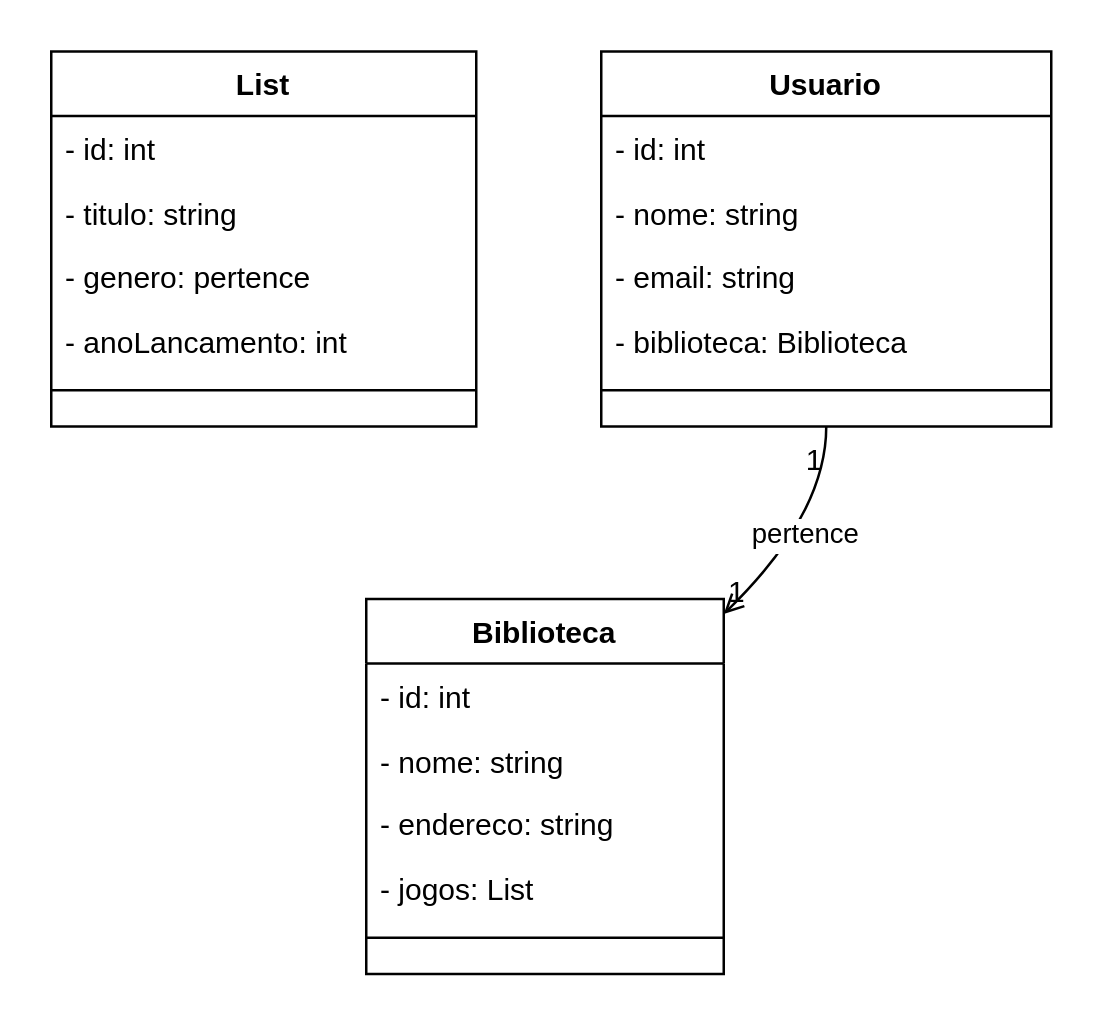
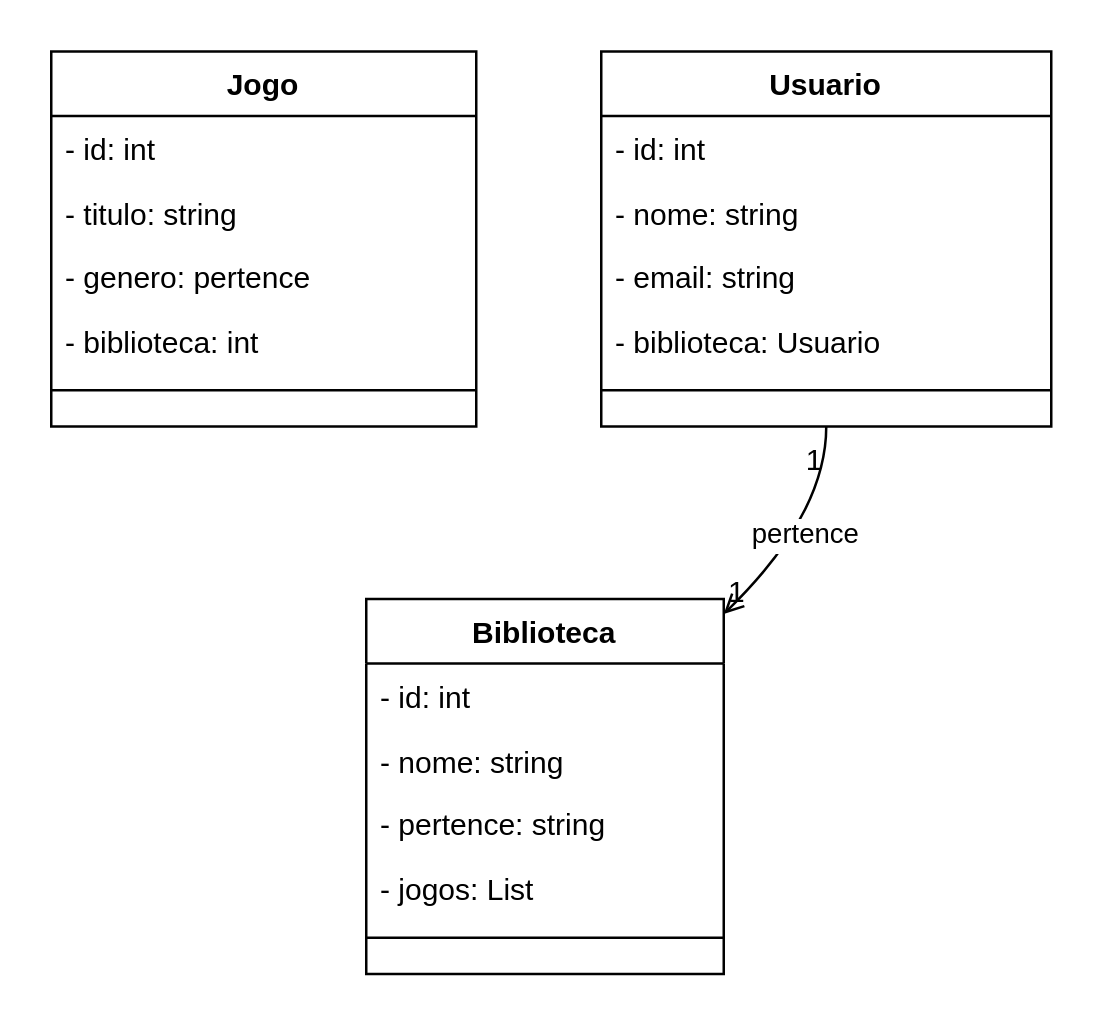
- <mxCell id="2" value="List" style="swimlane;fontStyle=1;align=center;verticalAlign=top;childLayout=stackLayout;horizontal=1;startSize=25.818;horizontalStack=0;resizeParent=1;resizeParentMax=0;resizeLast=0;collapsible=0;marginBottom=0;" vertex="1" parent="1"><mxGeometry x="20" y="20" width="170" height="150" as="geometry" /></mxCell>
+ <mxCell id="2" value="Jogo" style="swimlane;fontStyle=1;align=center;verticalAlign=top;childLayout=stackLayout;horizontal=1;startSize=25.818;horizontalStack=0;resizeParent=1;resizeParentMax=0;resizeLast=0;collapsible=0;marginBottom=0;" vertex="1" parent="1"><mxGeometry x="20" y="20" width="170" height="150" as="geometry" /></mxCell>
- <mxCell id="6" value="- anoLancamento: int" style="text;strokeColor=none;fillColor=none;align=left;verticalAlign=top;spacingLeft=4;spacingRight=4;overflow=hidden;rotatable=0;points=[[0,0.5],[1,0.5]];portConstraint=eastwest;" vertex="1" parent="2"><mxGeometry y="103" width="170" height="26" as="geometry" /></mxCell>
+ <mxCell id="6" value="- biblioteca: int" style="text;strokeColor=none;fillColor=none;align=left;verticalAlign=top;spacingLeft=4;spacingRight=4;overflow=hidden;rotatable=0;points=[[0,0.5],[1,0.5]];portConstraint=eastwest;" vertex="1" parent="2"><mxGeometry y="103" width="170" height="26" as="geometry" /></mxCell>
- <mxCell id="18" value="- biblioteca: Biblioteca" style="text;strokeColor=none;fillColor=none;align=left;verticalAlign=top;spacingLeft=4;spacingRight=4;overflow=hidden;rotatable=0;points=[[0,0.5],[1,0.5]];portConstraint=eastwest;" vertex="1" parent="14"><mxGeometry y="103" width="180" height="26" as="geometry" /></mxCell>
+ <mxCell id="18" value="- biblioteca: Usuario" style="text;strokeColor=none;fillColor=none;align=left;verticalAlign=top;spacingLeft=4;spacingRight=4;overflow=hidden;rotatable=0;points=[[0,0.5],[1,0.5]];portConstraint=eastwest;" vertex="1" parent="14"><mxGeometry y="103" width="180" height="26" as="geometry" /></mxCell>
- <mxCell id="11" value="- endereco: string" style="text;strokeColor=none;fillColor=none;align=left;verticalAlign=top;spacingLeft=4;spacingRight=4;overflow=hidden;rotatable=0;points=[[0,0.5],[1,0.5]];portConstraint=eastwest;" vertex="1" parent="8"><mxGeometry y="77" width="143" height="26" as="geometry" /></mxCell>
+ <mxCell id="11" value="- pertence: string" style="text;strokeColor=none;fillColor=none;align=left;verticalAlign=top;spacingLeft=4;spacingRight=4;overflow=hidden;rotatable=0;points=[[0,0.5],[1,0.5]];portConstraint=eastwest;" vertex="1" parent="8"><mxGeometry y="77" width="143" height="26" as="geometry" /></mxCell>
